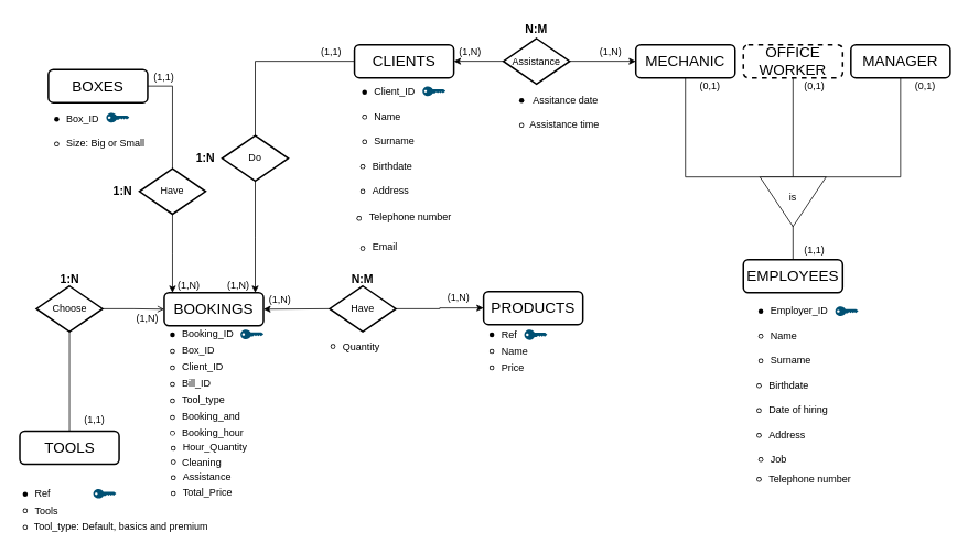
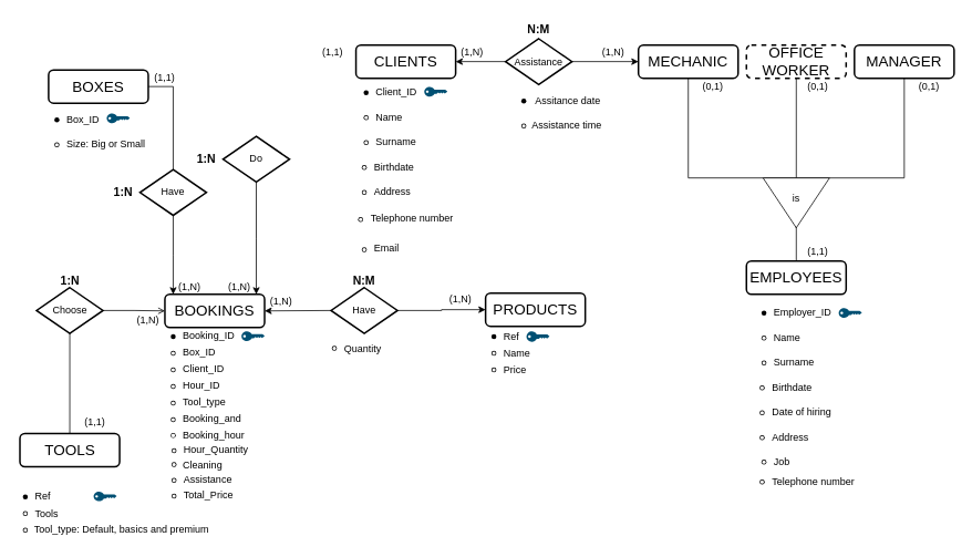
- <mxCell id="35" style="edgeStyle=orthogonalEdgeStyle;rounded=0;orthogonalLoop=1;jettySize=auto;html=1;exitX=0;exitY=0.5;exitDx=0;exitDy=0;entryX=0.5;entryY=0;entryDx=0;entryDy=0;endArrow=none;endFill=0;" edge="1" parent="1" source="36" target="38"><mxGeometry relative="1" as="geometry" /></mxCell>
- <mxCell id="14" value="Bill_ID" style="text;html=1;strokeColor=none;fillColor=none;align=left;verticalAlign=middle;whiteSpace=wrap;rounded=0;" vertex="1" parent="1"><mxGeometry x="218" y="457" width="60" height="14" as="geometry" /></mxCell>
+ <mxCell id="14" value="Hour_ID" style="text;html=1;strokeColor=none;fillColor=none;align=left;verticalAlign=middle;whiteSpace=wrap;rounded=0;" vertex="1" parent="1"><mxGeometry x="218" y="457" width="60" height="14" as="geometry" /></mxCell>
